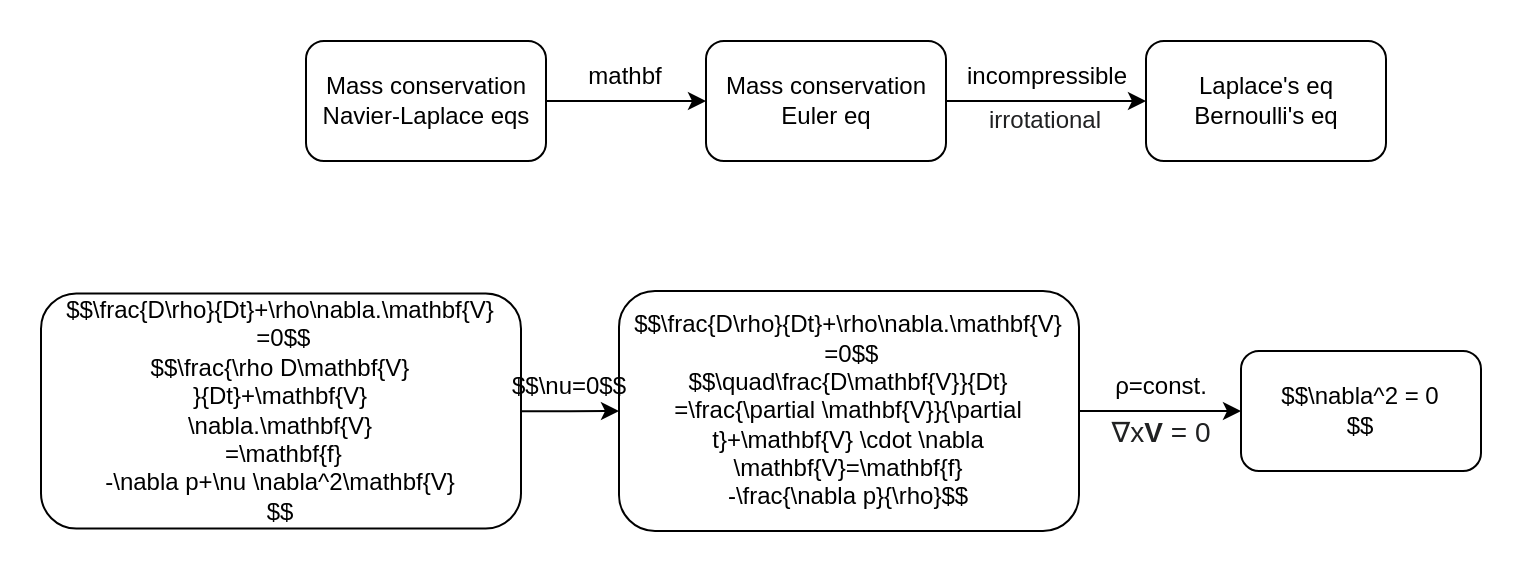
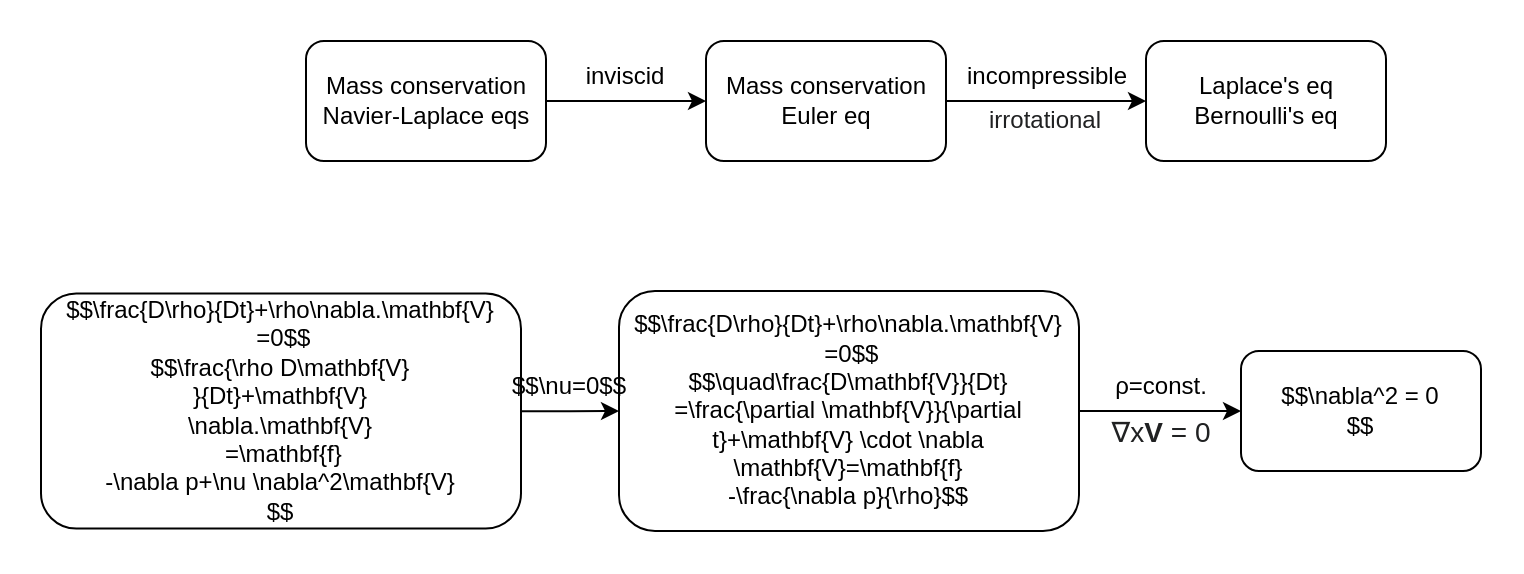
- <mxCell id="6" value="mathbf" style="text;html=1;align=center;verticalAlign=middle;resizable=0;points=[];autosize=1;strokeColor=none;fillColor=none;" parent="1" vertex="1"><mxGeometry x="281.5" y="23" width="60" height="30" as="geometry" /></mxCell>
+ <mxCell id="6" value="inviscid" style="text;html=1;align=center;verticalAlign=middle;resizable=0;points=[];autosize=1;strokeColor=none;fillColor=none;" parent="1" vertex="1"><mxGeometry x="281.5" y="23" width="60" height="30" as="geometry" /></mxCell>
